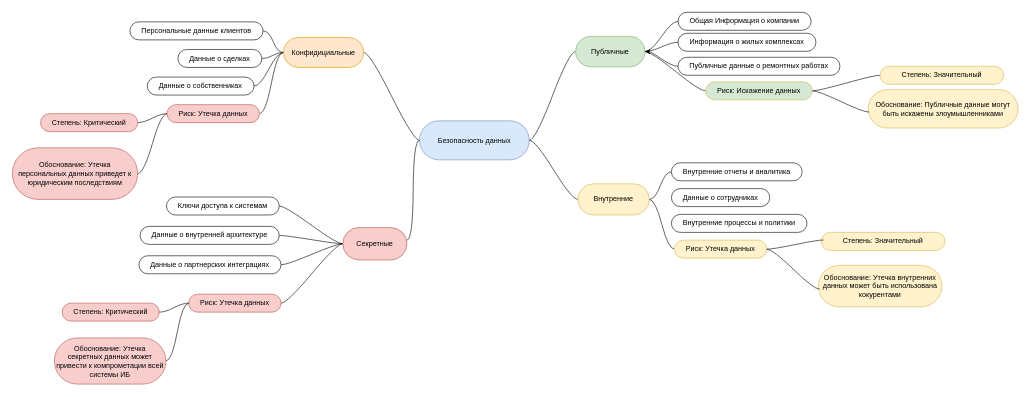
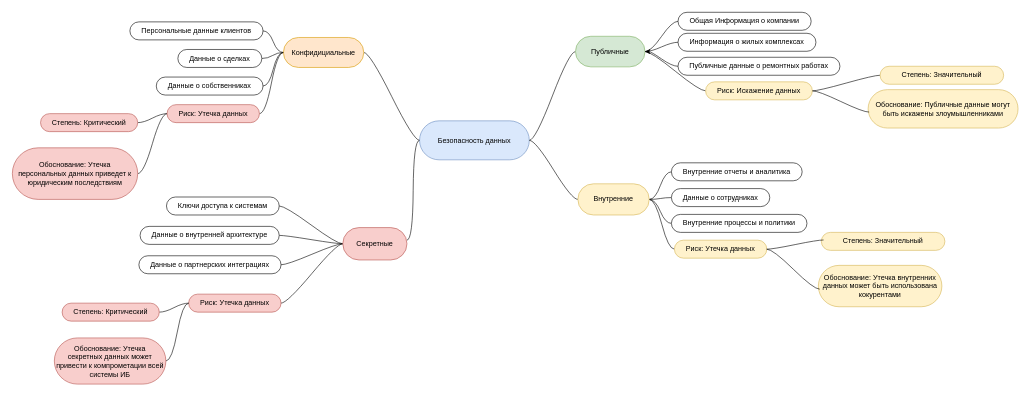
- <mxCell id="40" value="Данные о собственниках" style="whiteSpace=wrap;html=1;rounded=1;arcSize=50;align=center;verticalAlign=middle;strokeWidth=1;autosize=1;spacing=4;treeFolding=1;treeMoving=1;newEdgeStyle={&quot;edgeStyle&quot;:&quot;entityRelationEdgeStyle&quot;,&quot;startArrow&quot;:&quot;none&quot;,&quot;endArrow&quot;:&quot;none&quot;,&quot;segment&quot;:10,&quot;curved&quot;:1,&quot;sourcePerimeterSpacing&quot;:0,&quot;targetPerimeterSpacing&quot;:0};" vertex="1" parent="1"><mxGeometry x="245" y="128" width="178" height="30" as="geometry" /></mxCell>
+ <mxCell id="40" value="Данные о собственниках" style="whiteSpace=wrap;html=1;rounded=1;arcSize=50;align=center;verticalAlign=middle;strokeWidth=1;autosize=1;spacing=4;treeFolding=1;treeMoving=1;newEdgeStyle={&quot;edgeStyle&quot;:&quot;entityRelationEdgeStyle&quot;,&quot;startArrow&quot;:&quot;none&quot;,&quot;endArrow&quot;:&quot;none&quot;,&quot;segment&quot;:10,&quot;curved&quot;:1,&quot;sourcePerimeterSpacing&quot;:0,&quot;targetPerimeterSpacing&quot;:0};" vertex="1" parent="1"><mxGeometry x="260" y="128" width="178" height="30" as="geometry" /></mxCell>
- <mxCell id="16" value="Риск: Искажение данных" style="whiteSpace=wrap;html=1;rounded=1;arcSize=50;align=center;verticalAlign=middle;strokeWidth=1;autosize=1;spacing=4;treeFolding=1;treeMoving=1;newEdgeStyle={&quot;edgeStyle&quot;:&quot;entityRelationEdgeStyle&quot;,&quot;startArrow&quot;:&quot;none&quot;,&quot;endArrow&quot;:&quot;none&quot;,&quot;segment&quot;:10,&quot;curved&quot;:1,&quot;sourcePerimeterSpacing&quot;:0,&quot;targetPerimeterSpacing&quot;:0};fillColor=#d5e8d4;strokeColor=#d6b656;" vertex="1" parent="1"><mxGeometry x="1176" y="136" width="178" height="30" as="geometry" /></mxCell>
+ <mxCell id="16" value="Риск: Искажение данных" style="whiteSpace=wrap;html=1;rounded=1;arcSize=50;align=center;verticalAlign=middle;strokeWidth=1;autosize=1;spacing=4;treeFolding=1;treeMoving=1;newEdgeStyle={&quot;edgeStyle&quot;:&quot;entityRelationEdgeStyle&quot;,&quot;startArrow&quot;:&quot;none&quot;,&quot;endArrow&quot;:&quot;none&quot;,&quot;segment&quot;:10,&quot;curved&quot;:1,&quot;sourcePerimeterSpacing&quot;:0,&quot;targetPerimeterSpacing&quot;:0};fillColor=#fff2cc;strokeColor=#d6b656;" vertex="1" parent="1"><mxGeometry x="1176" y="136" width="178" height="30" as="geometry" /></mxCell>
+ <mxCell id="21" style="edgeStyle=entityRelationEdgeStyle;rounded=0;orthogonalLoop=1;jettySize=auto;html=1;startArrow=none;endArrow=none;segment=10;curved=1;sourcePerimeterSpacing=0;targetPerimeterSpacing=0;exitX=1;exitY=0.5;exitDx=0;exitDy=0;entryX=0;entryY=0.5;entryDx=0;entryDy=0;" edge="1" parent="1" source="24" target="26"><mxGeometry relative="1" as="geometry" /></mxCell>
+ <mxCell id="22" style="edgeStyle=entityRelationEdgeStyle;rounded=0;orthogonalLoop=1;jettySize=auto;html=1;startArrow=none;endArrow=none;segment=10;curved=1;sourcePerimeterSpacing=0;targetPerimeterSpacing=0;exitX=1;exitY=0.5;exitDx=0;exitDy=0;entryX=0;entryY=0.5;entryDx=0;entryDy=0;" edge="1" parent="1" source="24" target="27"><mxGeometry relative="1" as="geometry" /></mxCell>
